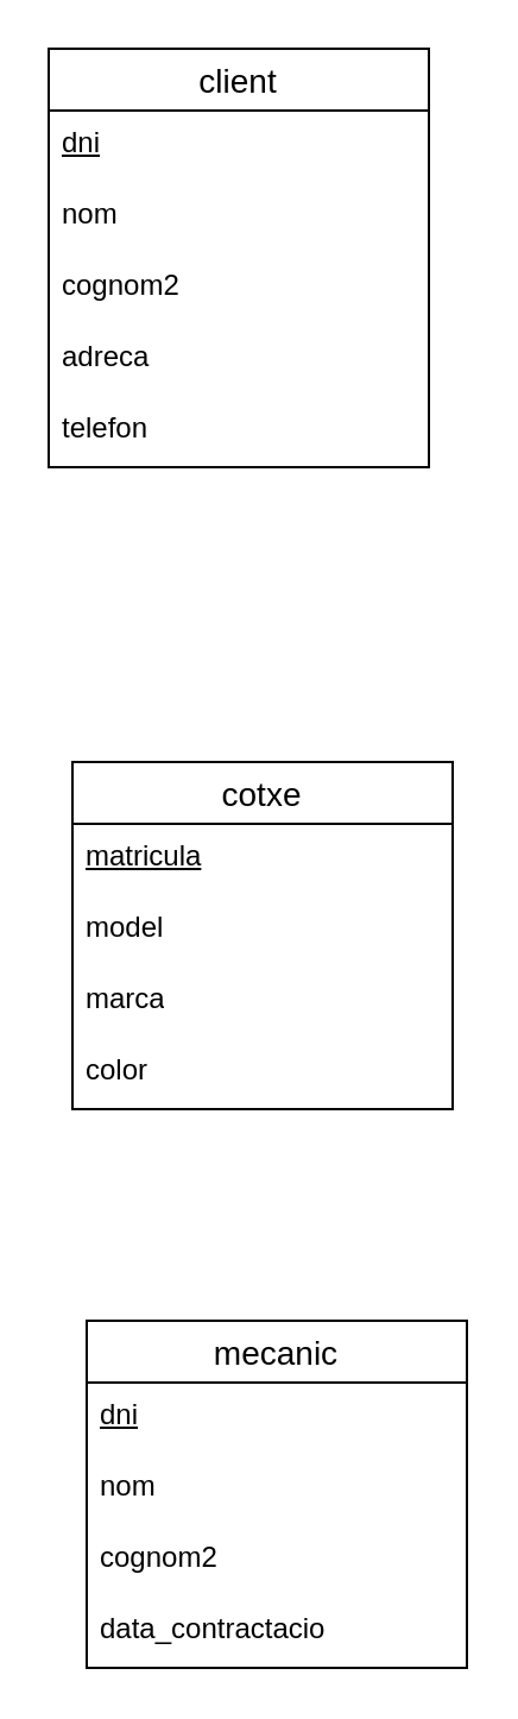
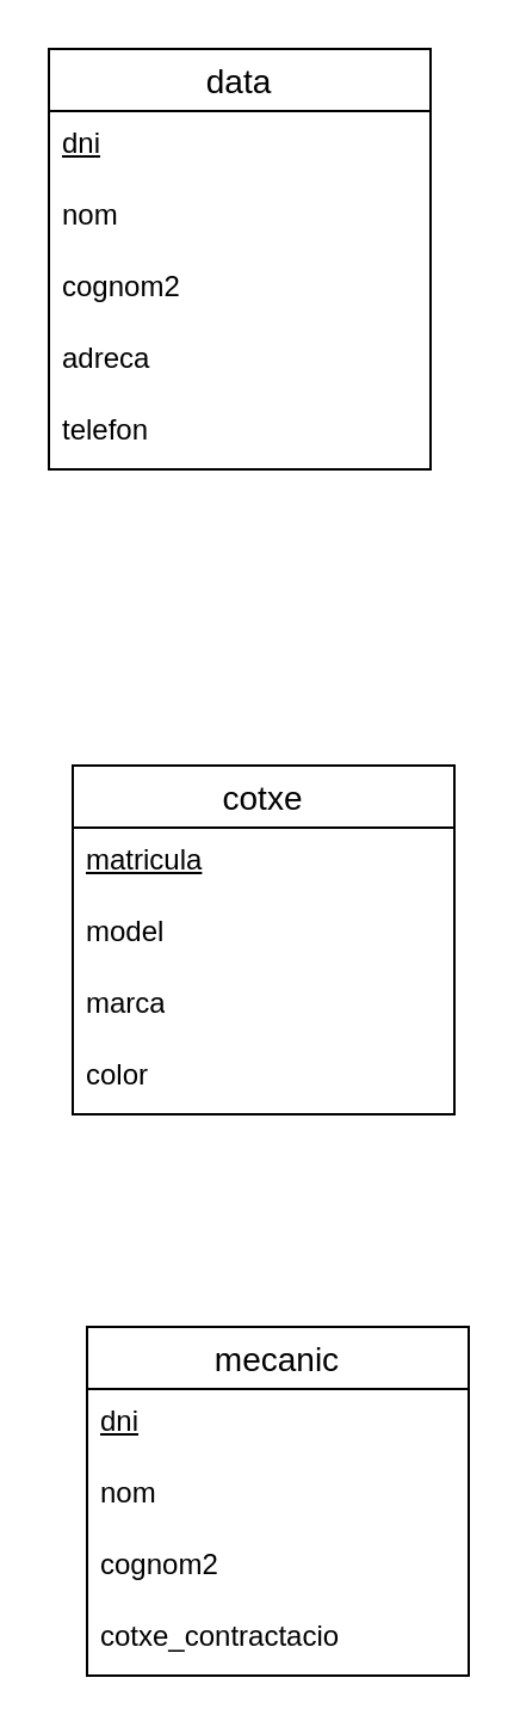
- <mxCell id="2" value="client" style="swimlane;fontStyle=0;childLayout=stackLayout;horizontal=1;startSize=26;horizontalStack=0;resizeParent=1;resizeParentMax=0;resizeLast=0;collapsible=1;marginBottom=0;align=center;fontSize=14;" vertex="1" parent="1"><mxGeometry x="20" y="20" width="160" height="176" as="geometry" /></mxCell>
+ <mxCell id="2" value="data" style="swimlane;fontStyle=0;childLayout=stackLayout;horizontal=1;startSize=26;horizontalStack=0;resizeParent=1;resizeParentMax=0;resizeLast=0;collapsible=1;marginBottom=0;align=center;fontSize=14;" vertex="1" parent="1"><mxGeometry x="20" y="20" width="160" height="176" as="geometry" /></mxCell>
- <mxCell id="17" value="data_contractacio" style="text;strokeColor=none;fillColor=none;spacingLeft=4;spacingRight=4;overflow=hidden;rotatable=0;points=[[0,0.5],[1,0.5]];portConstraint=eastwest;fontSize=12;whiteSpace=wrap;html=1;" vertex="1" parent="13"><mxGeometry y="116" width="160" height="30" as="geometry" /></mxCell>
+ <mxCell id="17" value="cotxe_contractacio" style="text;strokeColor=none;fillColor=none;spacingLeft=4;spacingRight=4;overflow=hidden;rotatable=0;points=[[0,0.5],[1,0.5]];portConstraint=eastwest;fontSize=12;whiteSpace=wrap;html=1;" vertex="1" parent="13"><mxGeometry y="116" width="160" height="30" as="geometry" /></mxCell>
